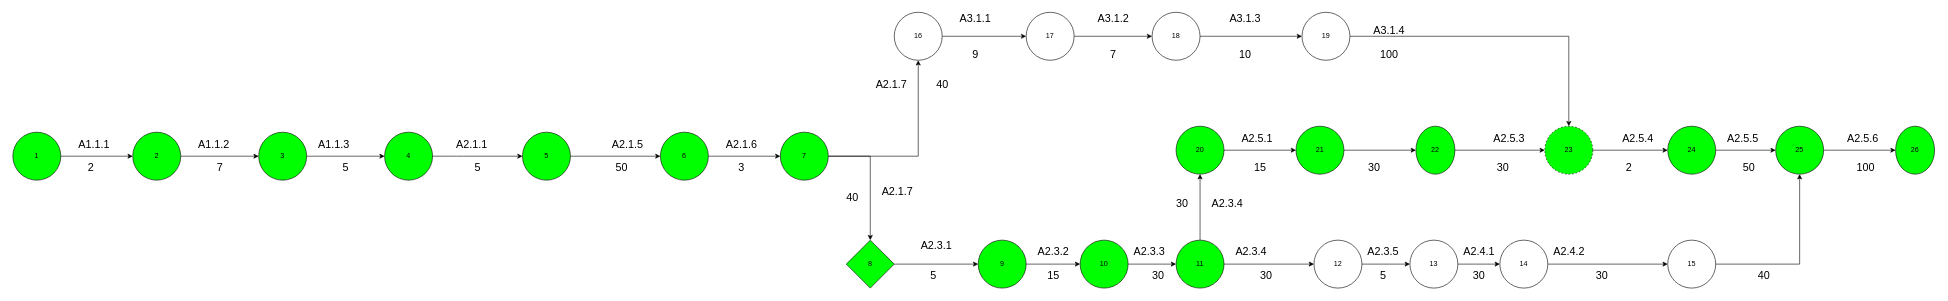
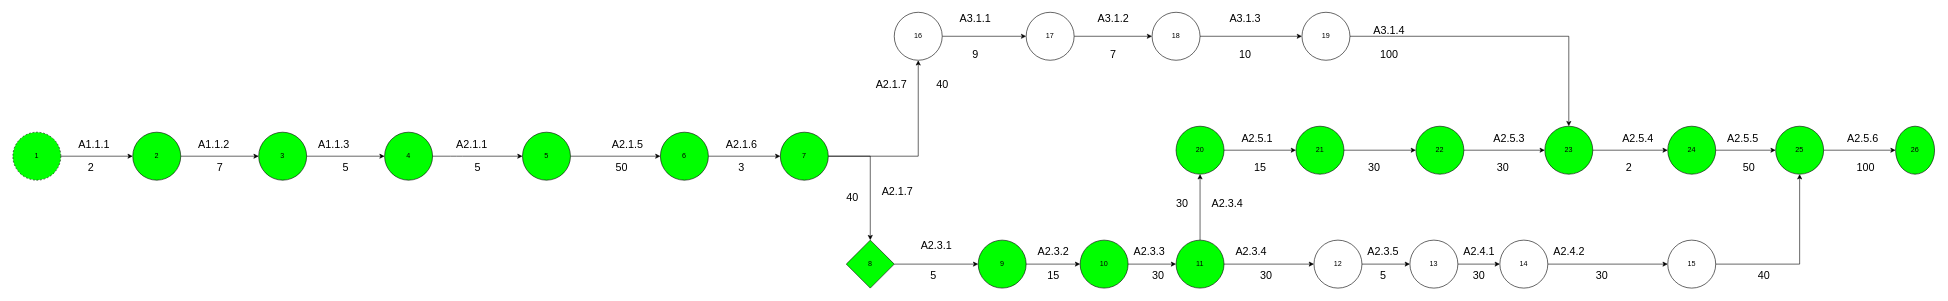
- <mxCell id="63" value="22" style="ellipse;whiteSpace=wrap;html=1;aspect=fixed;fillColor=#00FF00;" parent="1" vertex="1"><mxGeometry x="2360" y="210" width="65" height="80" as="geometry" /></mxCell>
+ <mxCell id="63" value="22" style="ellipse;whiteSpace=wrap;html=1;aspect=fixed;fillColor=#00FF00;" parent="1" vertex="1"><mxGeometry x="2360" y="210" width="80" height="80" as="geometry" /></mxCell>
- <mxCell id="67" value="23" style="ellipse;whiteSpace=wrap;html=1;aspect=fixed;fillColor=#00FF00;dashed=1;" parent="1" vertex="1"><mxGeometry x="2575" y="210" width="80" height="80" as="geometry" /></mxCell>
+ <mxCell id="67" value="23" style="ellipse;whiteSpace=wrap;html=1;aspect=fixed;fillColor=#00FF00;" parent="1" vertex="1"><mxGeometry x="2575" y="210" width="80" height="80" as="geometry" /></mxCell>
- <mxCell id="3" value="1" style="ellipse;whiteSpace=wrap;html=1;aspect=fixed;fillColor=#00FF00;" parent="1" vertex="1"><mxGeometry x="20" y="220" width="80" height="80" as="geometry" /></mxCell>
+ <mxCell id="3" value="1" style="ellipse;whiteSpace=wrap;html=1;aspect=fixed;fillColor=#00FF00;dashed=1;" parent="1" vertex="1"><mxGeometry x="20" y="220" width="80" height="80" as="geometry" /></mxCell>
